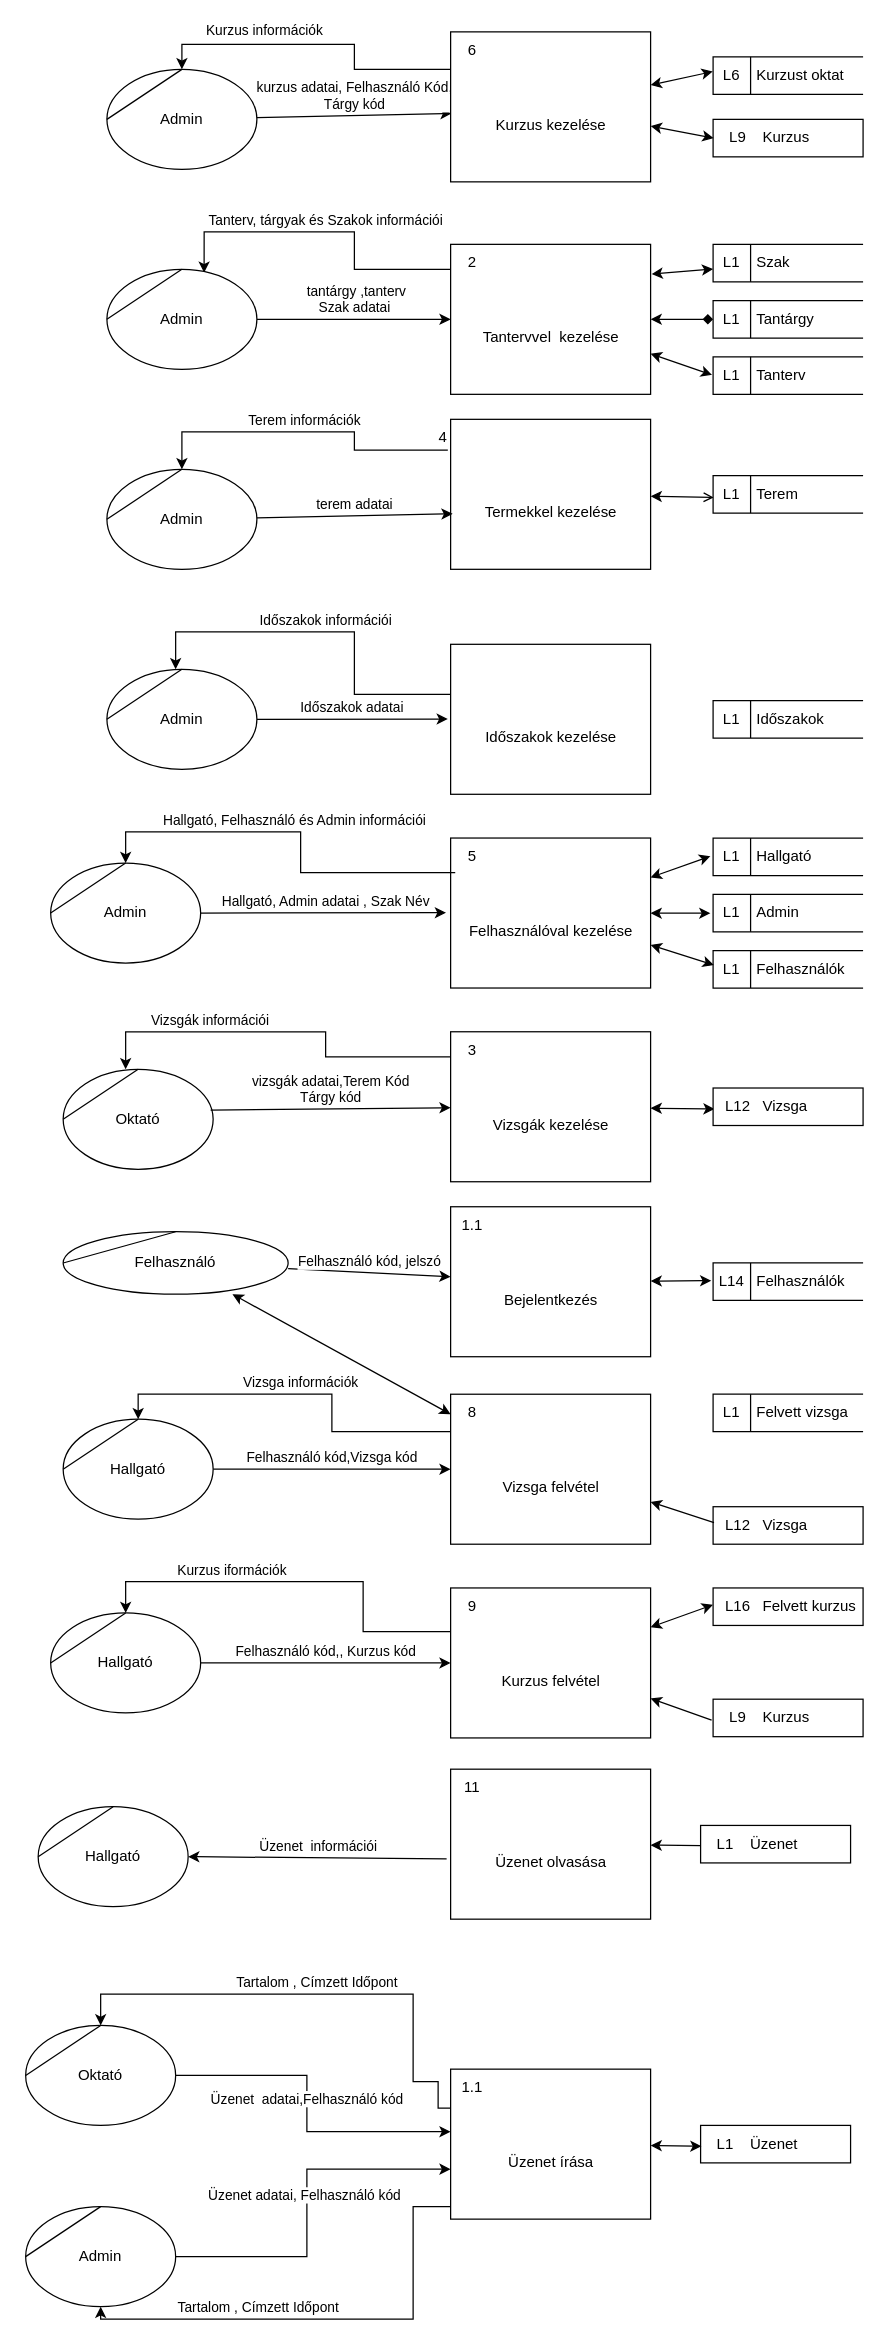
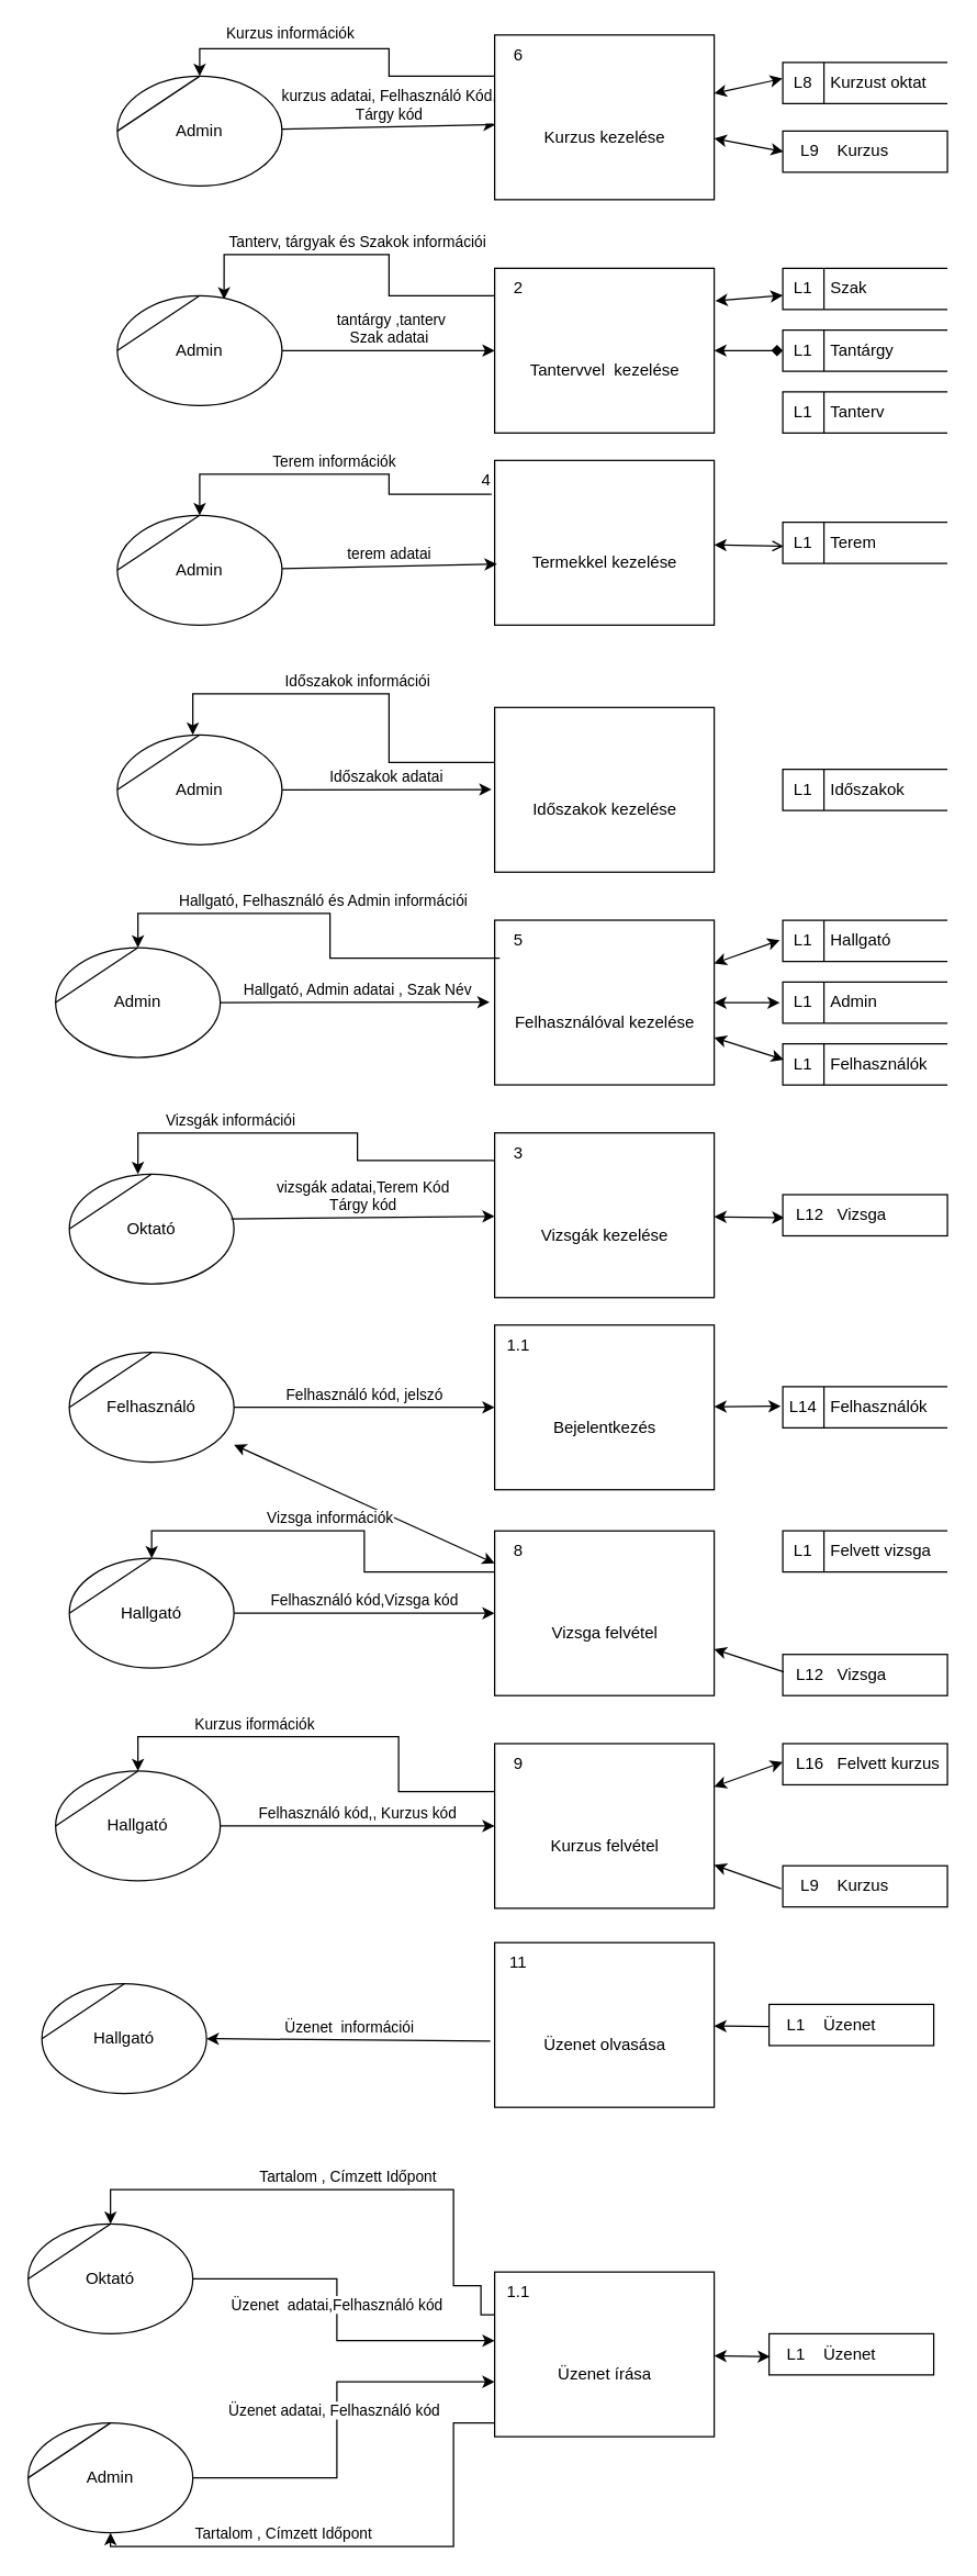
- <mxCell id="38" value="L6" style="text;html=1;strokeColor=none;fillColor=none;align=center;verticalAlign=middle;whiteSpace=wrap;rounded=0;movable=0;resizable=0;rotatable=0;cloneable=0;deletable=0;allowArrows=0;connectable=0;" vertex="1" parent="37"><mxGeometry width="30" height="30" as="geometry" /></mxCell>
+ <mxCell id="38" value="L8" style="text;html=1;strokeColor=none;fillColor=none;align=center;verticalAlign=middle;whiteSpace=wrap;rounded=0;movable=0;resizable=0;rotatable=0;cloneable=0;deletable=0;allowArrows=0;connectable=0;" vertex="1" parent="37"><mxGeometry width="30" height="30" as="geometry" /></mxCell>
- <mxCell id="20" value="" style="endArrow=classic;startArrow=classic;html=1;rounded=0;verticalAlign=bottom;entryX=-0.007;entryY=0.483;entryDx=0;entryDy=0;entryPerimeter=0;" edge="1" parent="1" source="8" target="105"><mxGeometry width="50" height="50" relative="1" as="geometry"><mxPoint x="300" y="435" as="sourcePoint" /><mxPoint x="600.96" y="305.68" as="targetPoint" /></mxGeometry></mxCell>
- <mxCell id="3" value="Felhasználó" style="shape=stencil(tZRtjoMgEIZPw98GJR6gYXfvQe10nZQCAbYft99RNKlW7GajiTGZeeXhnZGBCRka5YCVvGHig5VlwTm9Kb5NYhUc1DElr8qjOmhISojenuGGx9gz0DTgMbaq+GR8T9+0j5C1NYYgaE0YKU86wRQaWsvvCdZv/xhFjvgXiOB7kynLyq+/Y3fVNuBiI79j7OB+db/rgceOi61+3Grg4v9YISmTO9xCHlR9/vb2xxxnzYDW6AK8OfLTeZzO66ynzM5CnqyHBUsn1DqN9UITnWoH/kUY5Iu9PtVUzRY1jx4IGk22K9UioSs+44+uvFxl3bKX1nTZdE12iV8=);whiteSpace=wrap;html=1;" vertex="1" parent="1"><mxGeometry x="50" y="985" width="180" height="50" as="geometry" /></mxCell>
+ <mxCell id="3" value="Felhasználó" style="shape=stencil(tZRtjoMgEIZPw98GJR6gYXfvQe10nZQCAbYft99RNKlW7GajiTGZeeXhnZGBCRka5YCVvGHig5VlwTm9Kb5NYhUc1DElr8qjOmhISojenuGGx9gz0DTgMbaq+GR8T9+0j5C1NYYgaE0YKU86wRQaWsvvCdZv/xhFjvgXiOB7kynLyq+/Y3fVNuBiI79j7OB+db/rgceOi61+3Grg4v9YISmTO9xCHlR9/vb2xxxnzYDW6AK8OfLTeZzO66ynzM5CnqyHBUsn1DqN9UITnWoH/kUY5Iu9PtVUzRY1jx4IGk22K9UioSs+44+uvFxl3bKX1nTZdE12iV8=);whiteSpace=wrap;html=1;" vertex="1" parent="1"><mxGeometry x="50" y="985" width="120" height="80" as="geometry" /></mxCell>
